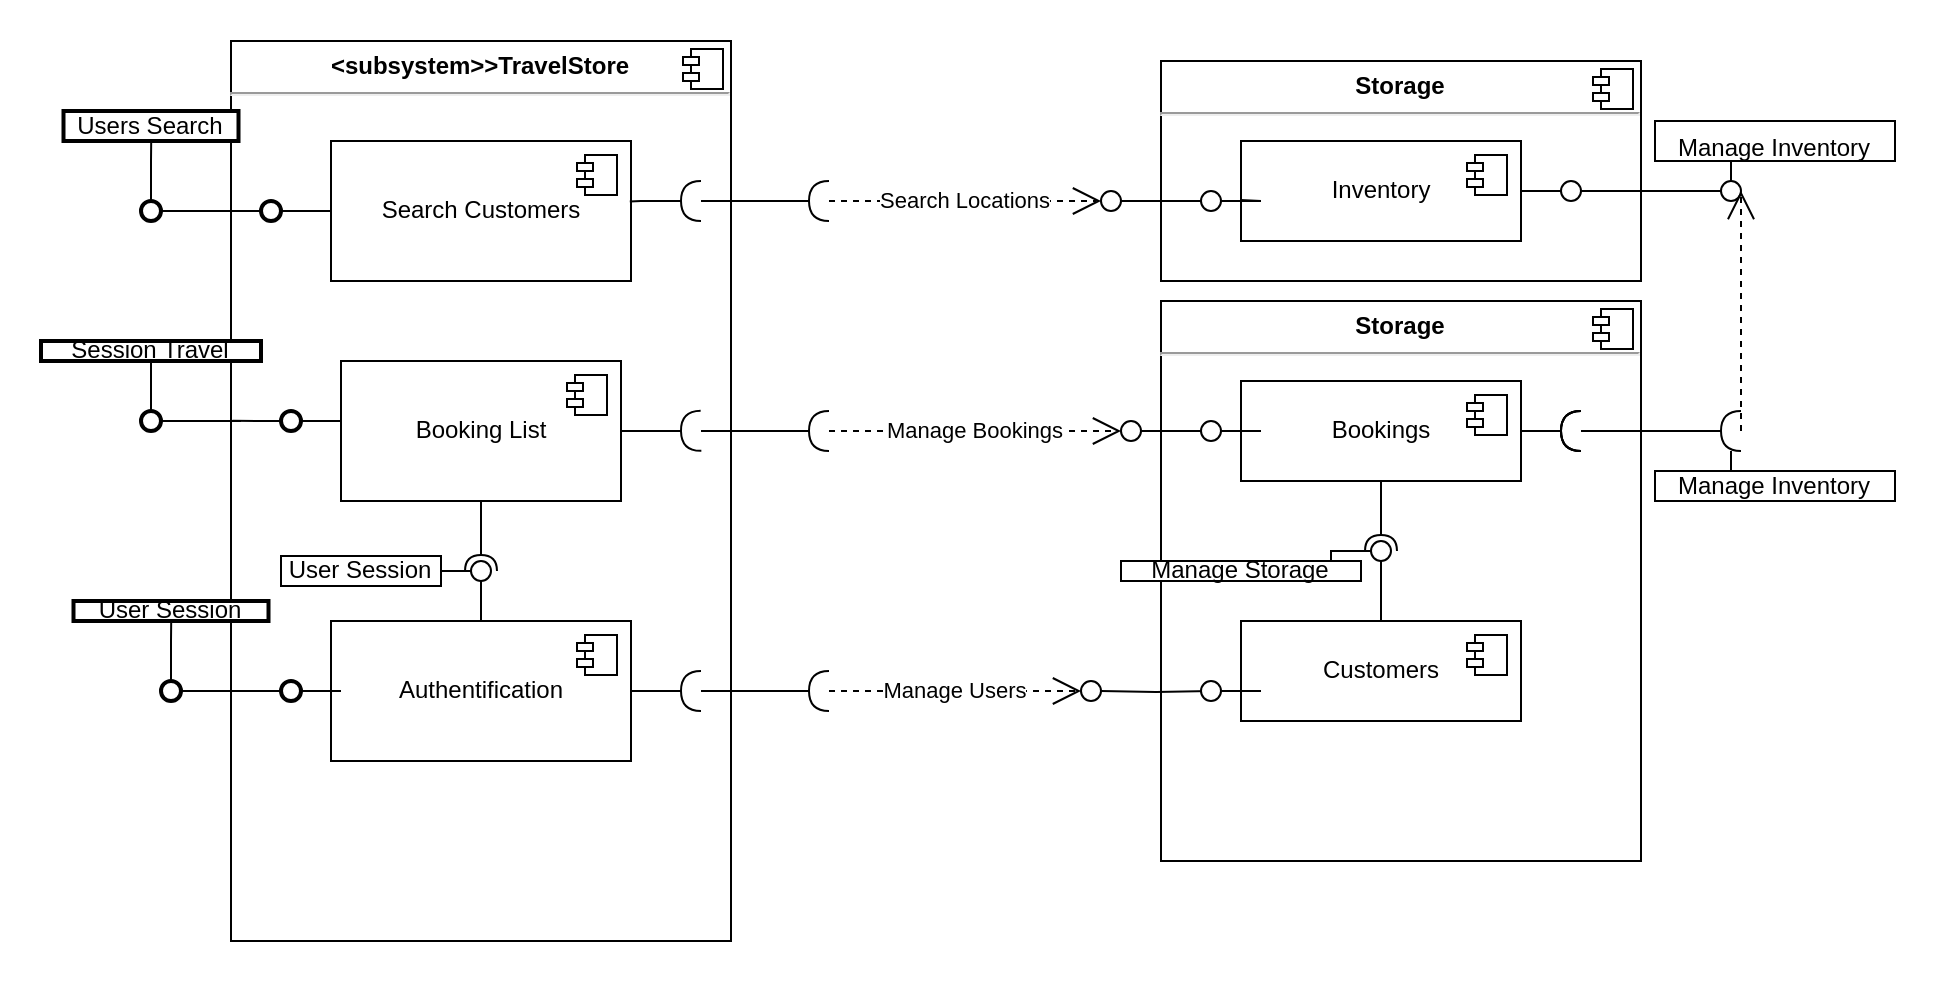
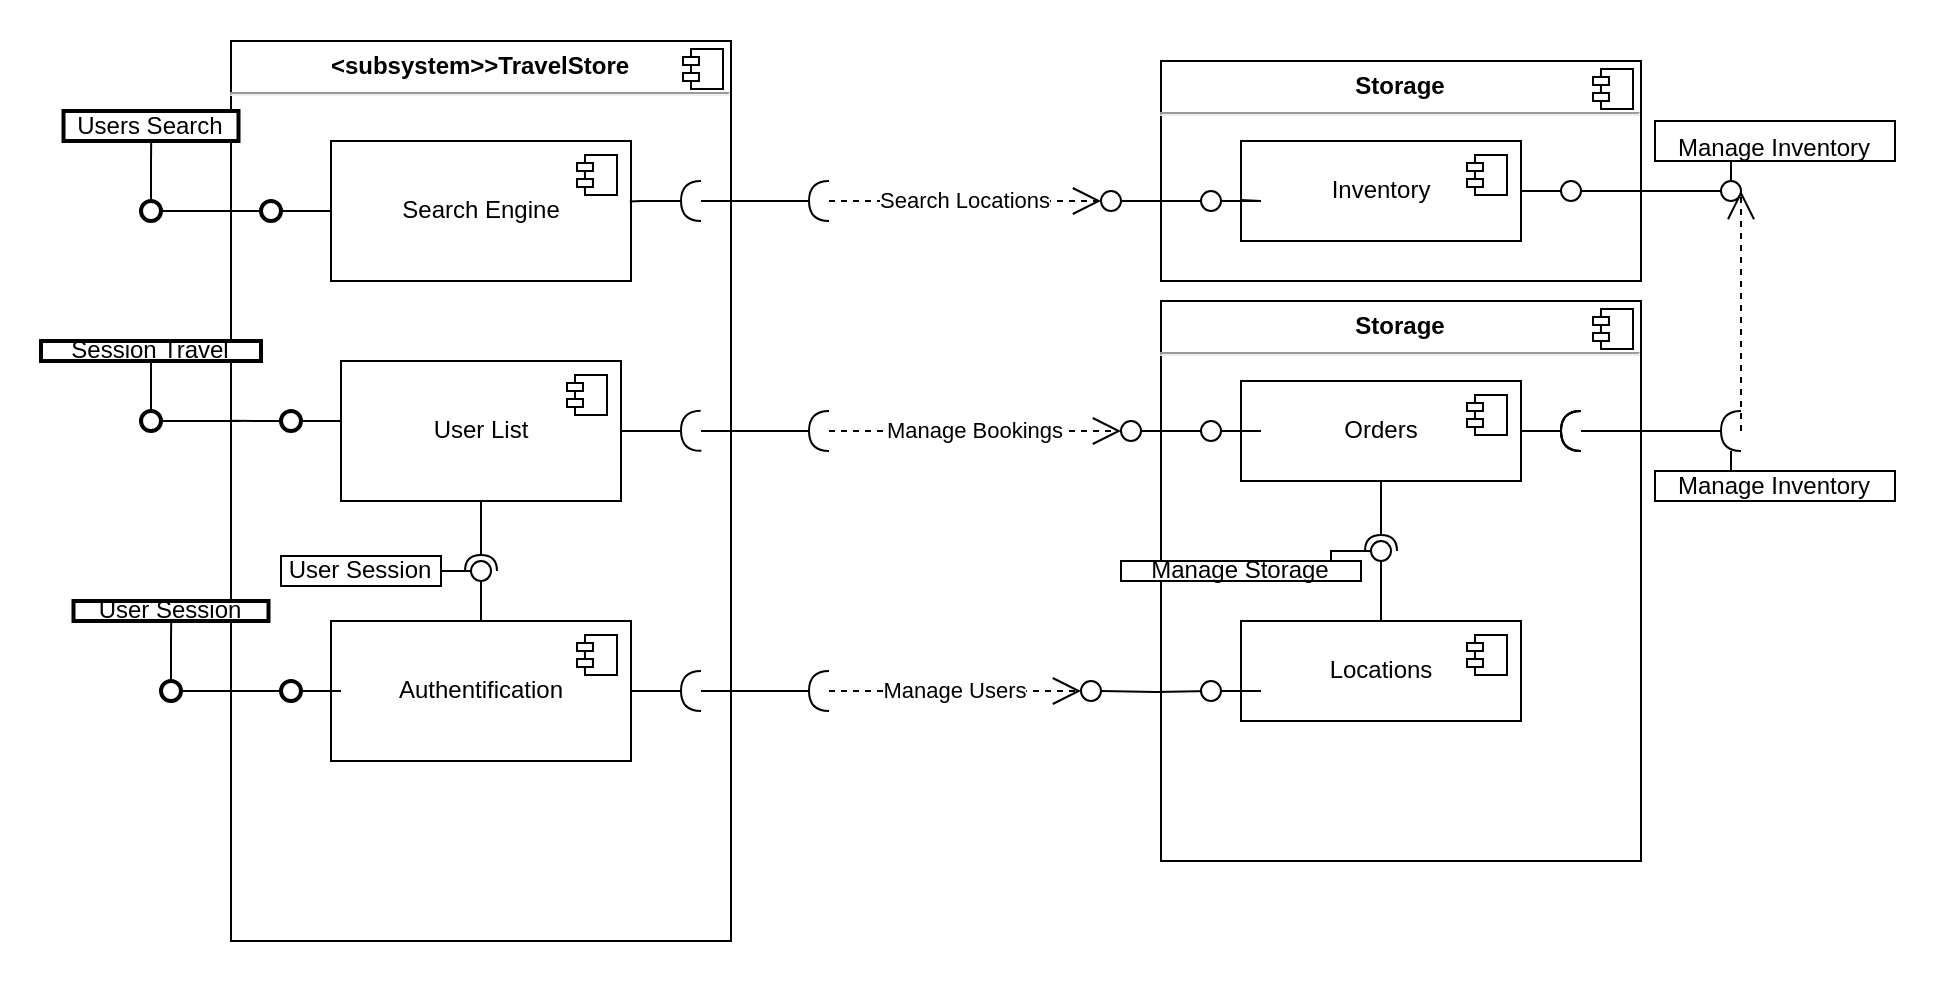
- <mxCell id="4" value="Search Customers" style="html=1;dropTarget=0;" vertex="1" parent="1"><mxGeometry x="165" y="70" width="150" height="70" as="geometry" /></mxCell>
+ <mxCell id="4" value="Search Engine" style="html=1;dropTarget=0;" vertex="1" parent="1"><mxGeometry x="165" y="70" width="150" height="70" as="geometry" /></mxCell>
- <mxCell id="6" value="Booking List" style="html=1;dropTarget=0;" vertex="1" parent="1"><mxGeometry x="170" y="180" width="140" height="70" as="geometry" /></mxCell>
+ <mxCell id="6" value="User List" style="html=1;dropTarget=0;" vertex="1" parent="1"><mxGeometry x="170" y="180" width="140" height="70" as="geometry" /></mxCell>
- <mxCell id="62" value="Bookings" style="html=1;dropTarget=0;" vertex="1" parent="1"><mxGeometry x="620" y="190" width="140" height="50" as="geometry" /></mxCell>
+ <mxCell id="62" value="Orders" style="html=1;dropTarget=0;" vertex="1" parent="1"><mxGeometry x="620" y="190" width="140" height="50" as="geometry" /></mxCell>
- <mxCell id="64" value="Customers" style="html=1;dropTarget=0;" vertex="1" parent="1"><mxGeometry x="620" y="310" width="140" height="50" as="geometry" /></mxCell>
+ <mxCell id="64" value="Locations" style="html=1;dropTarget=0;" vertex="1" parent="1"><mxGeometry x="620" y="310" width="140" height="50" as="geometry" /></mxCell>
